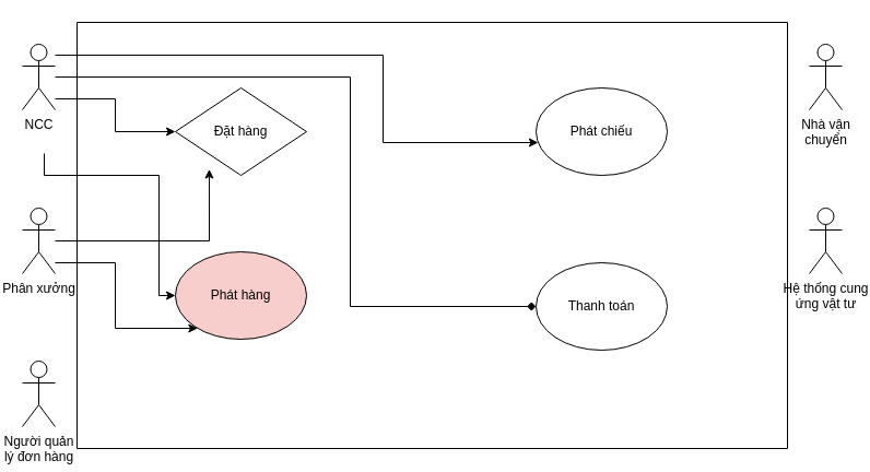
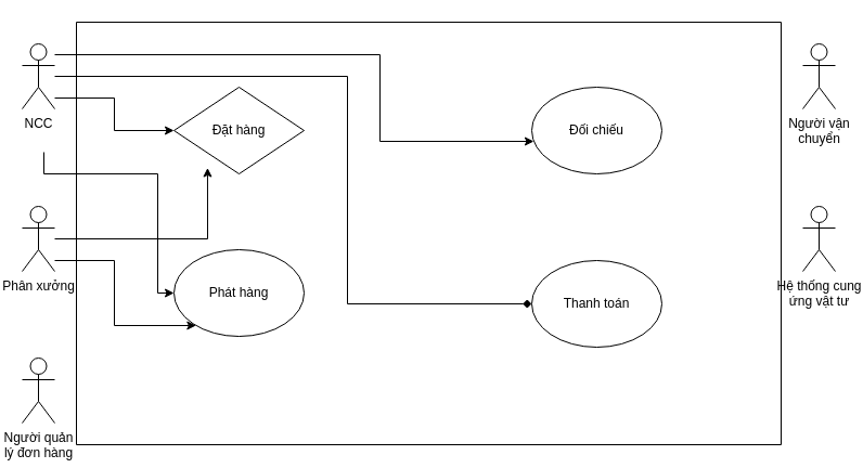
- <mxCell id="14" value="Phát chiếu" style="ellipse;whiteSpace=wrap;html=1;" vertex="1" parent="12"><mxGeometry x="420" y="60" width="120" height="80" as="geometry" /></mxCell>
+ <mxCell id="14" value="Đối chiếu" style="ellipse;whiteSpace=wrap;html=1;" vertex="1" parent="12"><mxGeometry x="420" y="60" width="120" height="80" as="geometry" /></mxCell>
- <mxCell id="10" value="Nhà vận &lt;br&gt;chuyển" style="shape=umlActor;verticalLabelPosition=bottom;verticalAlign=top;html=1;outlineConnect=0;" vertex="1" parent="1"><mxGeometry x="740" y="40" width="30" height="60" as="geometry" /></mxCell>
+ <mxCell id="10" value="Người vận &lt;br&gt;chuyển" style="shape=umlActor;verticalLabelPosition=bottom;verticalAlign=top;html=1;outlineConnect=0;" vertex="1" parent="1"><mxGeometry x="740" y="40" width="30" height="60" as="geometry" /></mxCell>
- <mxCell id="16" value="Phát hàng" style="ellipse;whiteSpace=wrap;html=1;fillColor=#f8cecc;" vertex="1" parent="12"><mxGeometry x="90" y="210" width="120" height="80" as="geometry" /></mxCell>
+ <mxCell id="16" value="Phát hàng" style="ellipse;whiteSpace=wrap;html=1;" vertex="1" parent="12"><mxGeometry x="90" y="210" width="120" height="80" as="geometry" /></mxCell>
